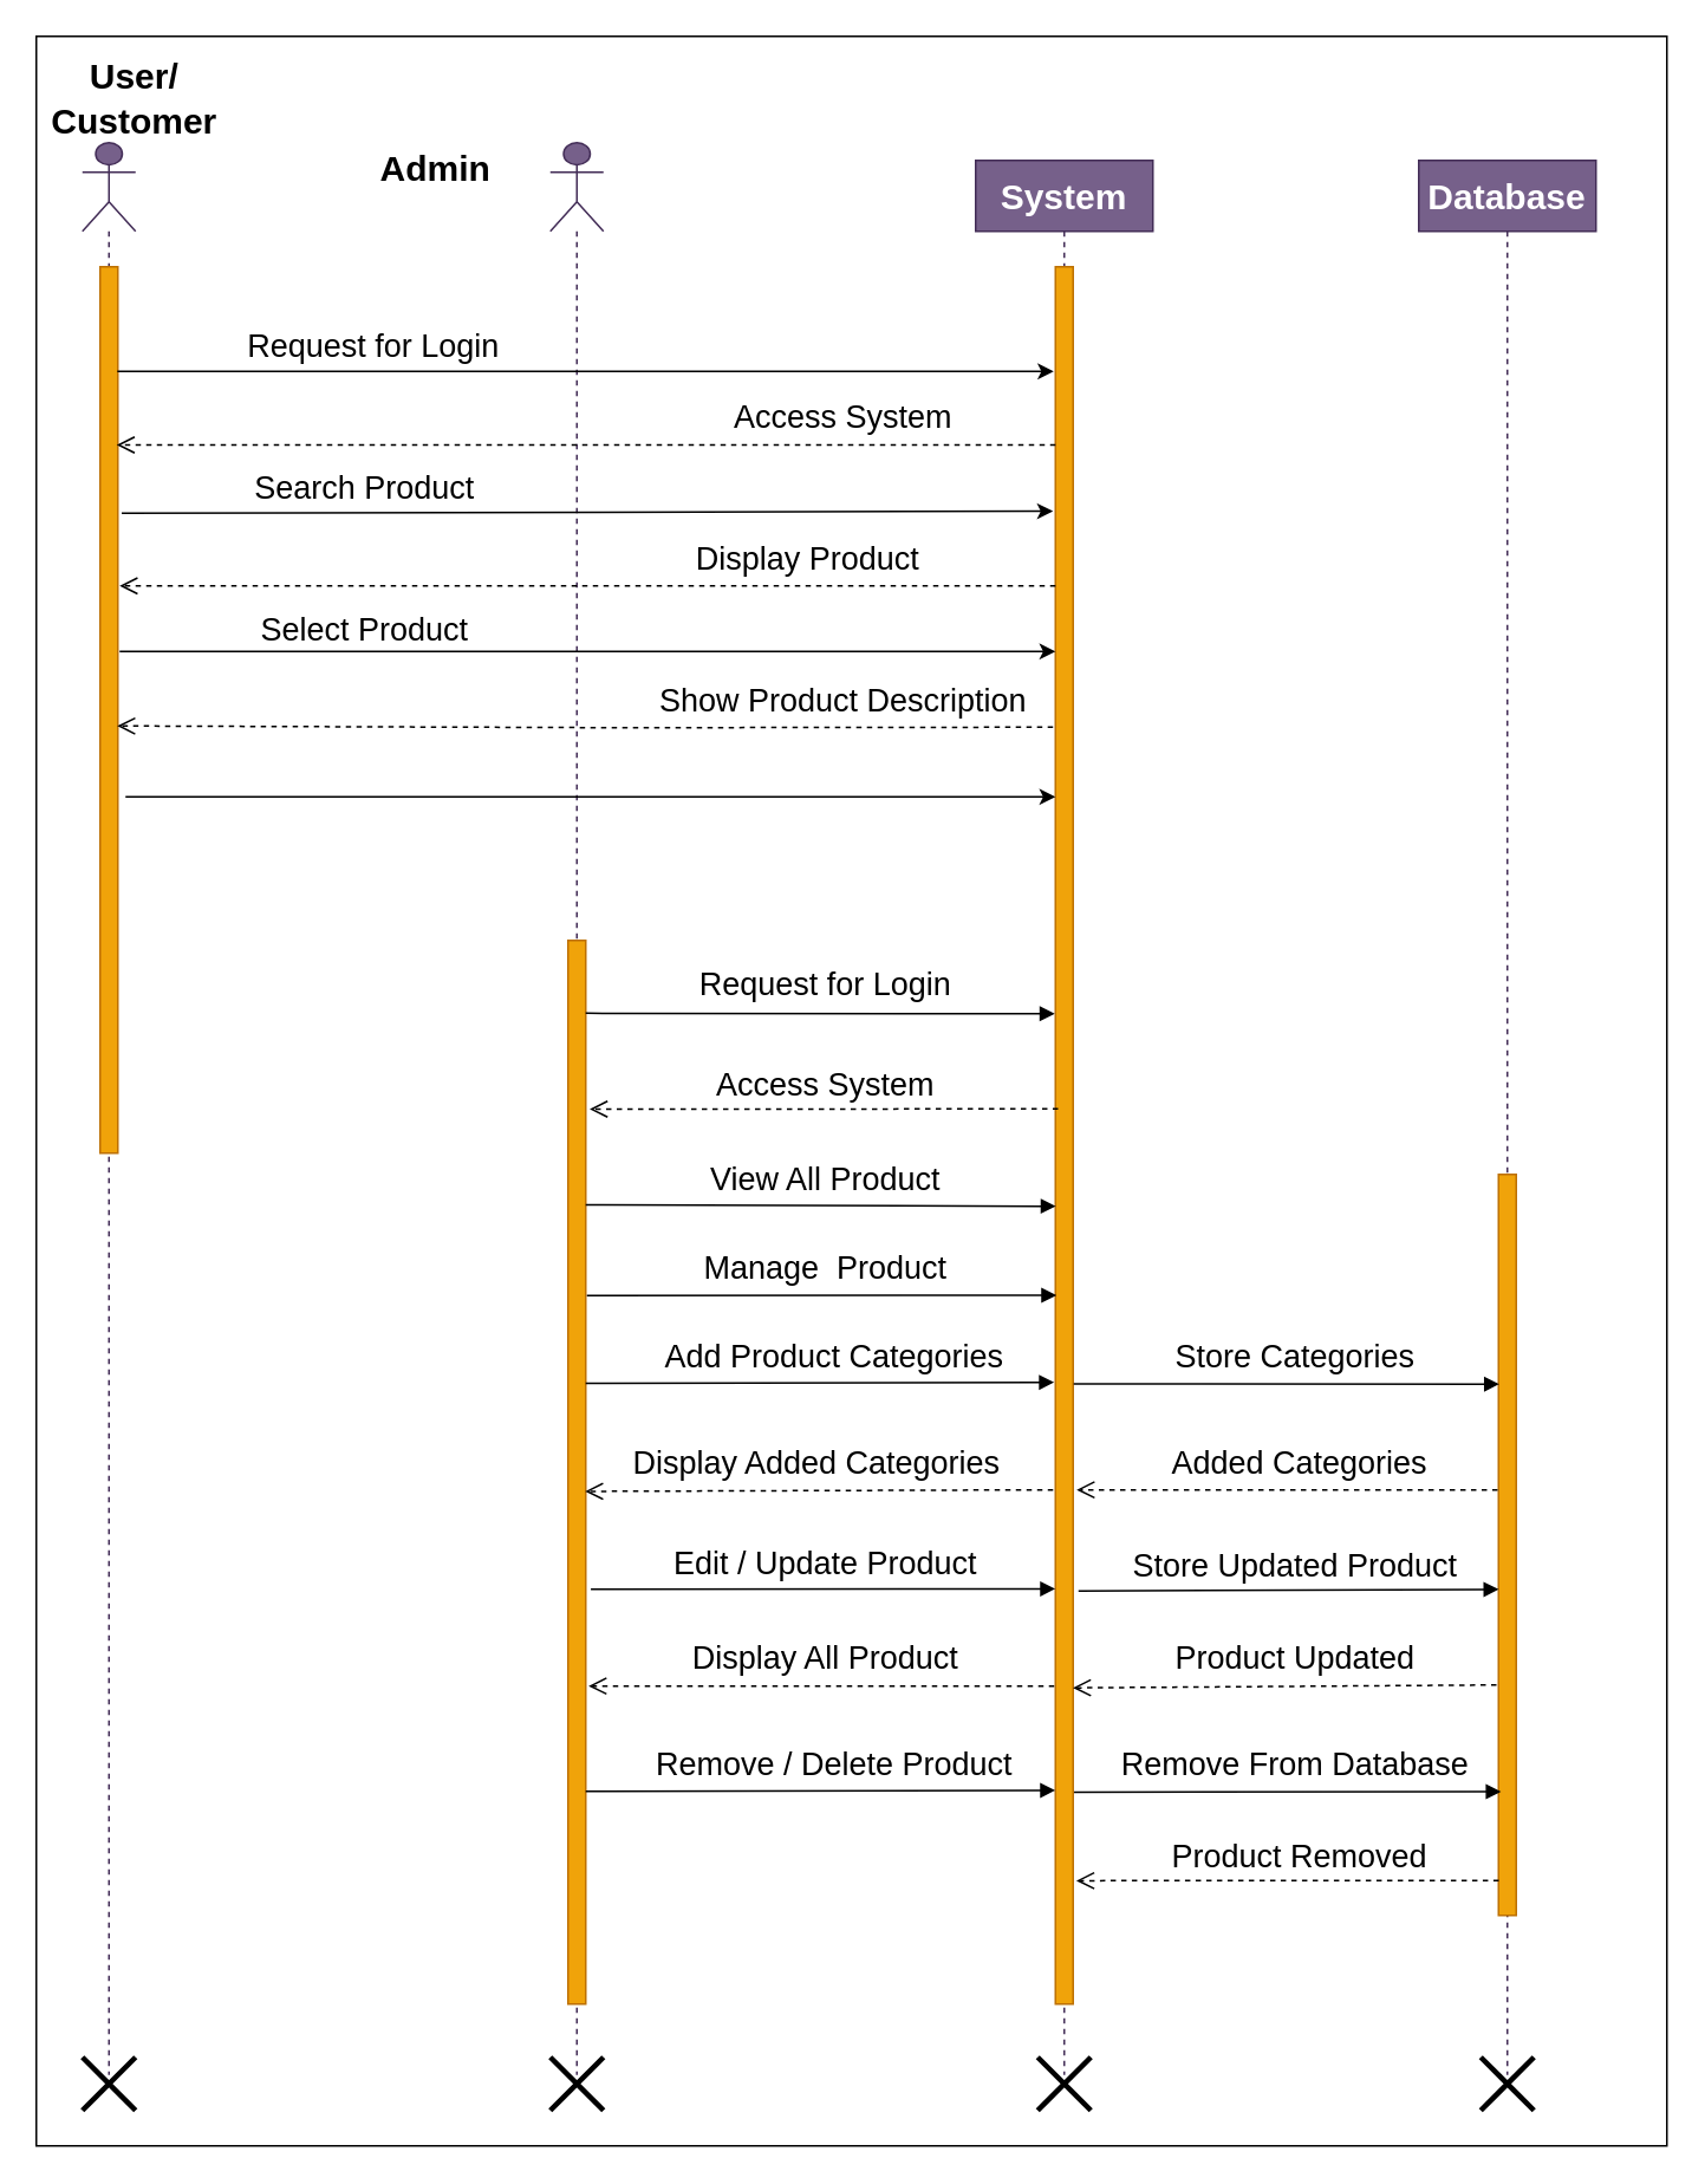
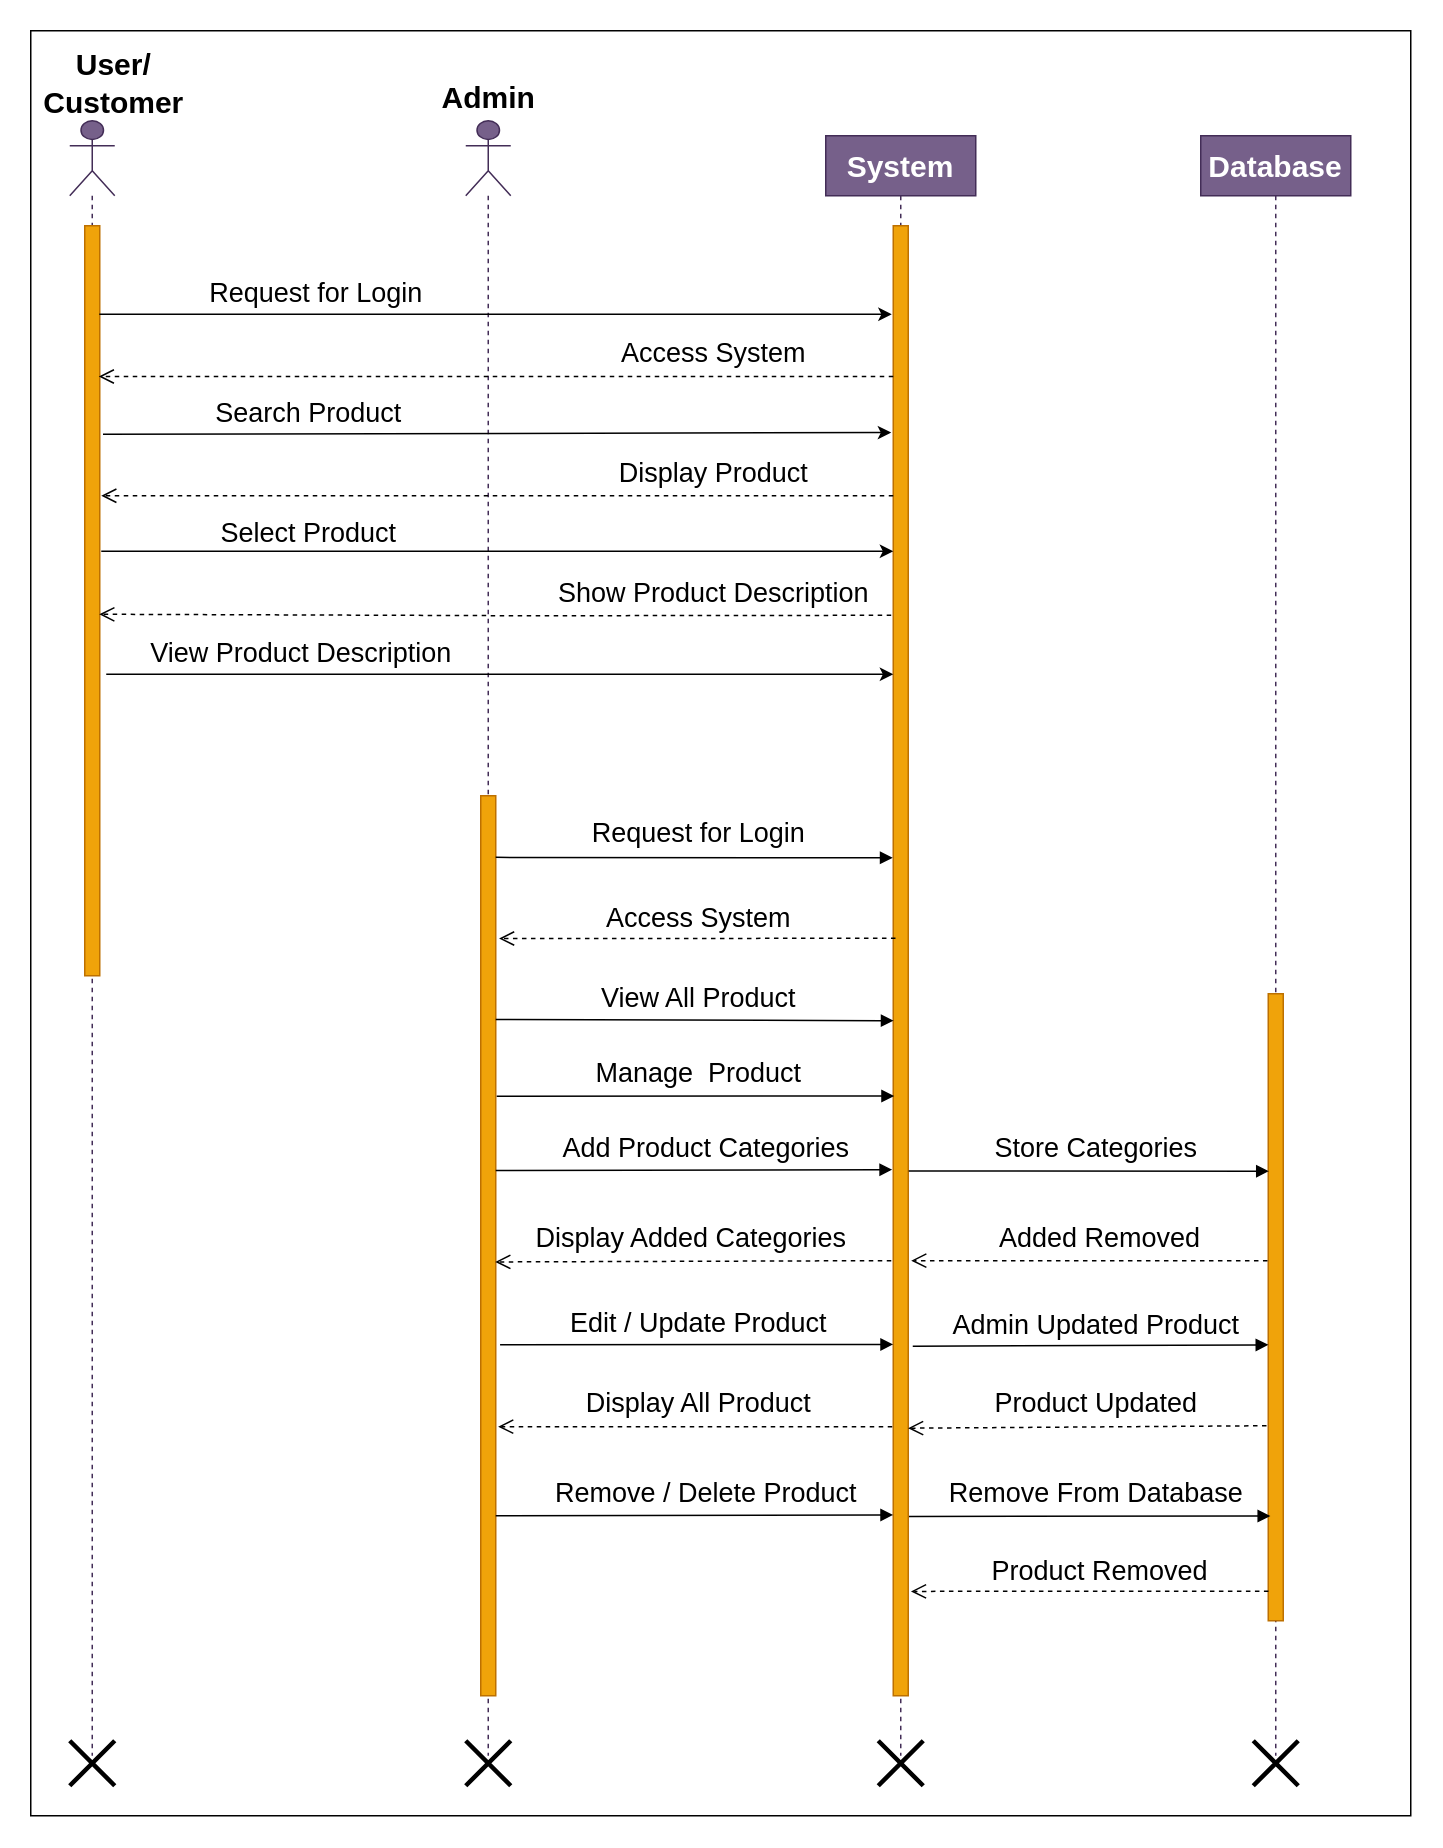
- <mxCell id="12" value="&lt;b&gt;&lt;font style=&quot;font-size: 20px&quot;&gt;Admin&lt;/font&gt;&lt;/b&gt;" style="text;html=1;align=center;verticalAlign=middle;resizable=0;points=[];autosize=1;fontSize=18;" parent="1" vertex="1"><mxGeometry x="205" y="80" width="80" height="30" as="geometry" /></mxCell>
+ <mxCell id="12" value="&lt;b&gt;&lt;font style=&quot;font-size: 20px&quot;&gt;Admin&lt;/font&gt;&lt;/b&gt;" style="text;html=1;align=center;verticalAlign=middle;resizable=0;points=[];autosize=1;fontSize=18;" parent="1" vertex="1"><mxGeometry x="285" y="50" width="80" height="30" as="geometry" /></mxCell>
- <mxCell id="20" value="Display Product" style="text;html=1;align=center;verticalAlign=middle;resizable=0;points=[];autosize=1;fontSize=18;fontColor=none;" parent="1" vertex="1"><mxGeometry x="385" y="300" width="140" height="30" as="geometry" /></mxCell>
+ <mxCell id="20" value="Display Product" style="text;html=1;align=center;verticalAlign=middle;resizable=0;points=[];autosize=1;fontSize=18;fontColor=none;" parent="1" vertex="1"><mxGeometry x="405" y="300" width="140" height="30" as="geometry" /></mxCell>
+ <mxCell id="26" value="View Product Description" style="text;html=1;align=center;verticalAlign=middle;resizable=0;points=[];autosize=1;fontSize=18;fontColor=none;" parent="1" vertex="1"><mxGeometry x="90" y="420" width="220" height="30" as="geometry" /></mxCell>
- <mxCell id="57" value="&amp;nbsp;Added Categories" style="text;html=1;align=center;verticalAlign=middle;resizable=0;points=[];autosize=1;fontSize=18;fontColor=none;" parent="1" vertex="1"><mxGeometry x="650" y="810" width="160" height="30" as="geometry" /></mxCell>
+ <mxCell id="57" value="&amp;nbsp;Added Removed" style="text;html=1;align=center;verticalAlign=middle;resizable=0;points=[];autosize=1;fontSize=18;fontColor=none;" parent="1" vertex="1"><mxGeometry x="650" y="810" width="160" height="30" as="geometry" /></mxCell>
- <mxCell id="46" value="Store Updated Product" style="text;html=1;align=center;verticalAlign=middle;resizable=0;points=[];autosize=1;fontSize=18;fontColor=none;" parent="1" vertex="1"><mxGeometry x="630" y="868" width="200" height="30" as="geometry" /></mxCell>
+ <mxCell id="46" value="Admin Updated Product" style="text;html=1;align=center;verticalAlign=middle;resizable=0;points=[];autosize=1;fontSize=18;fontColor=none;" parent="1" vertex="1"><mxGeometry x="630" y="868" width="200" height="30" as="geometry" /></mxCell>
